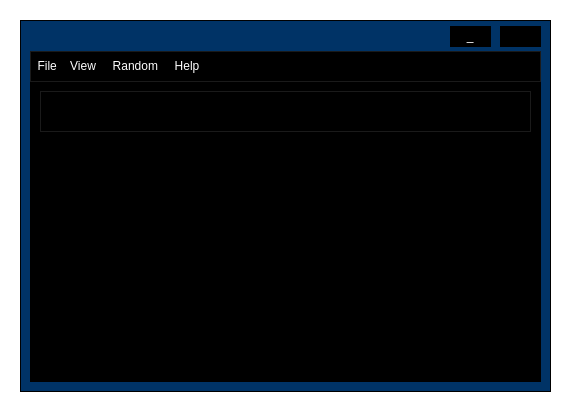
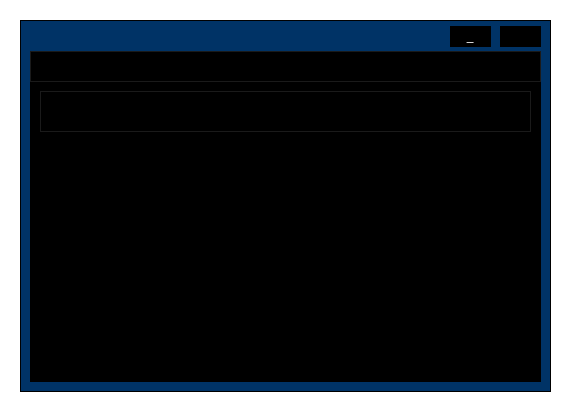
- <mxCell id="8" value="&lt;font color=&quot;#ffffff&quot;&gt;File&amp;nbsp; &amp;nbsp; View&amp;nbsp; &amp;nbsp; &amp;nbsp;Random&amp;nbsp; &amp;nbsp; &amp;nbsp;Help&amp;nbsp;&lt;/font&gt;" style="text;html=1;align=center;verticalAlign=middle;whiteSpace=wrap;rounded=0;" vertex="1" parent="1"><mxGeometry x="30" y="51" width="180" height="30" as="geometry" /></mxCell>
